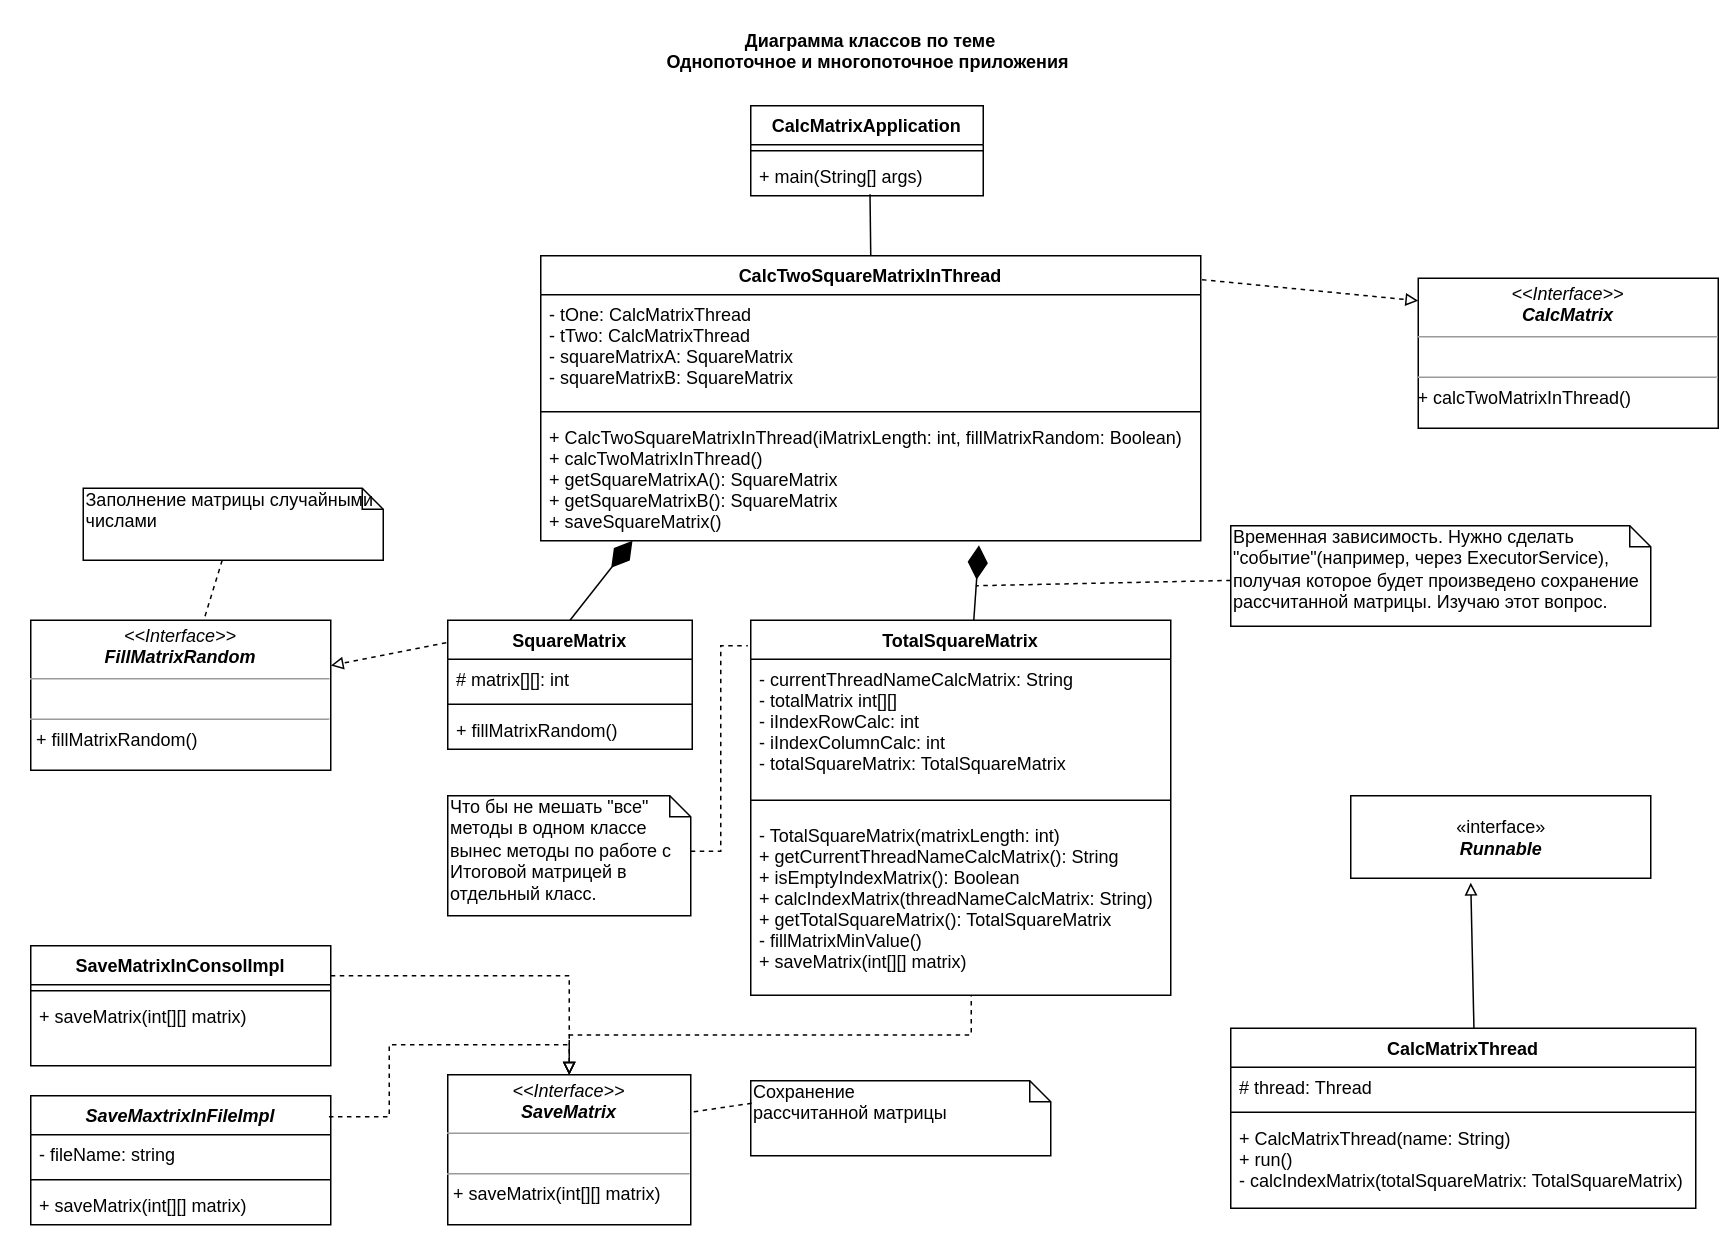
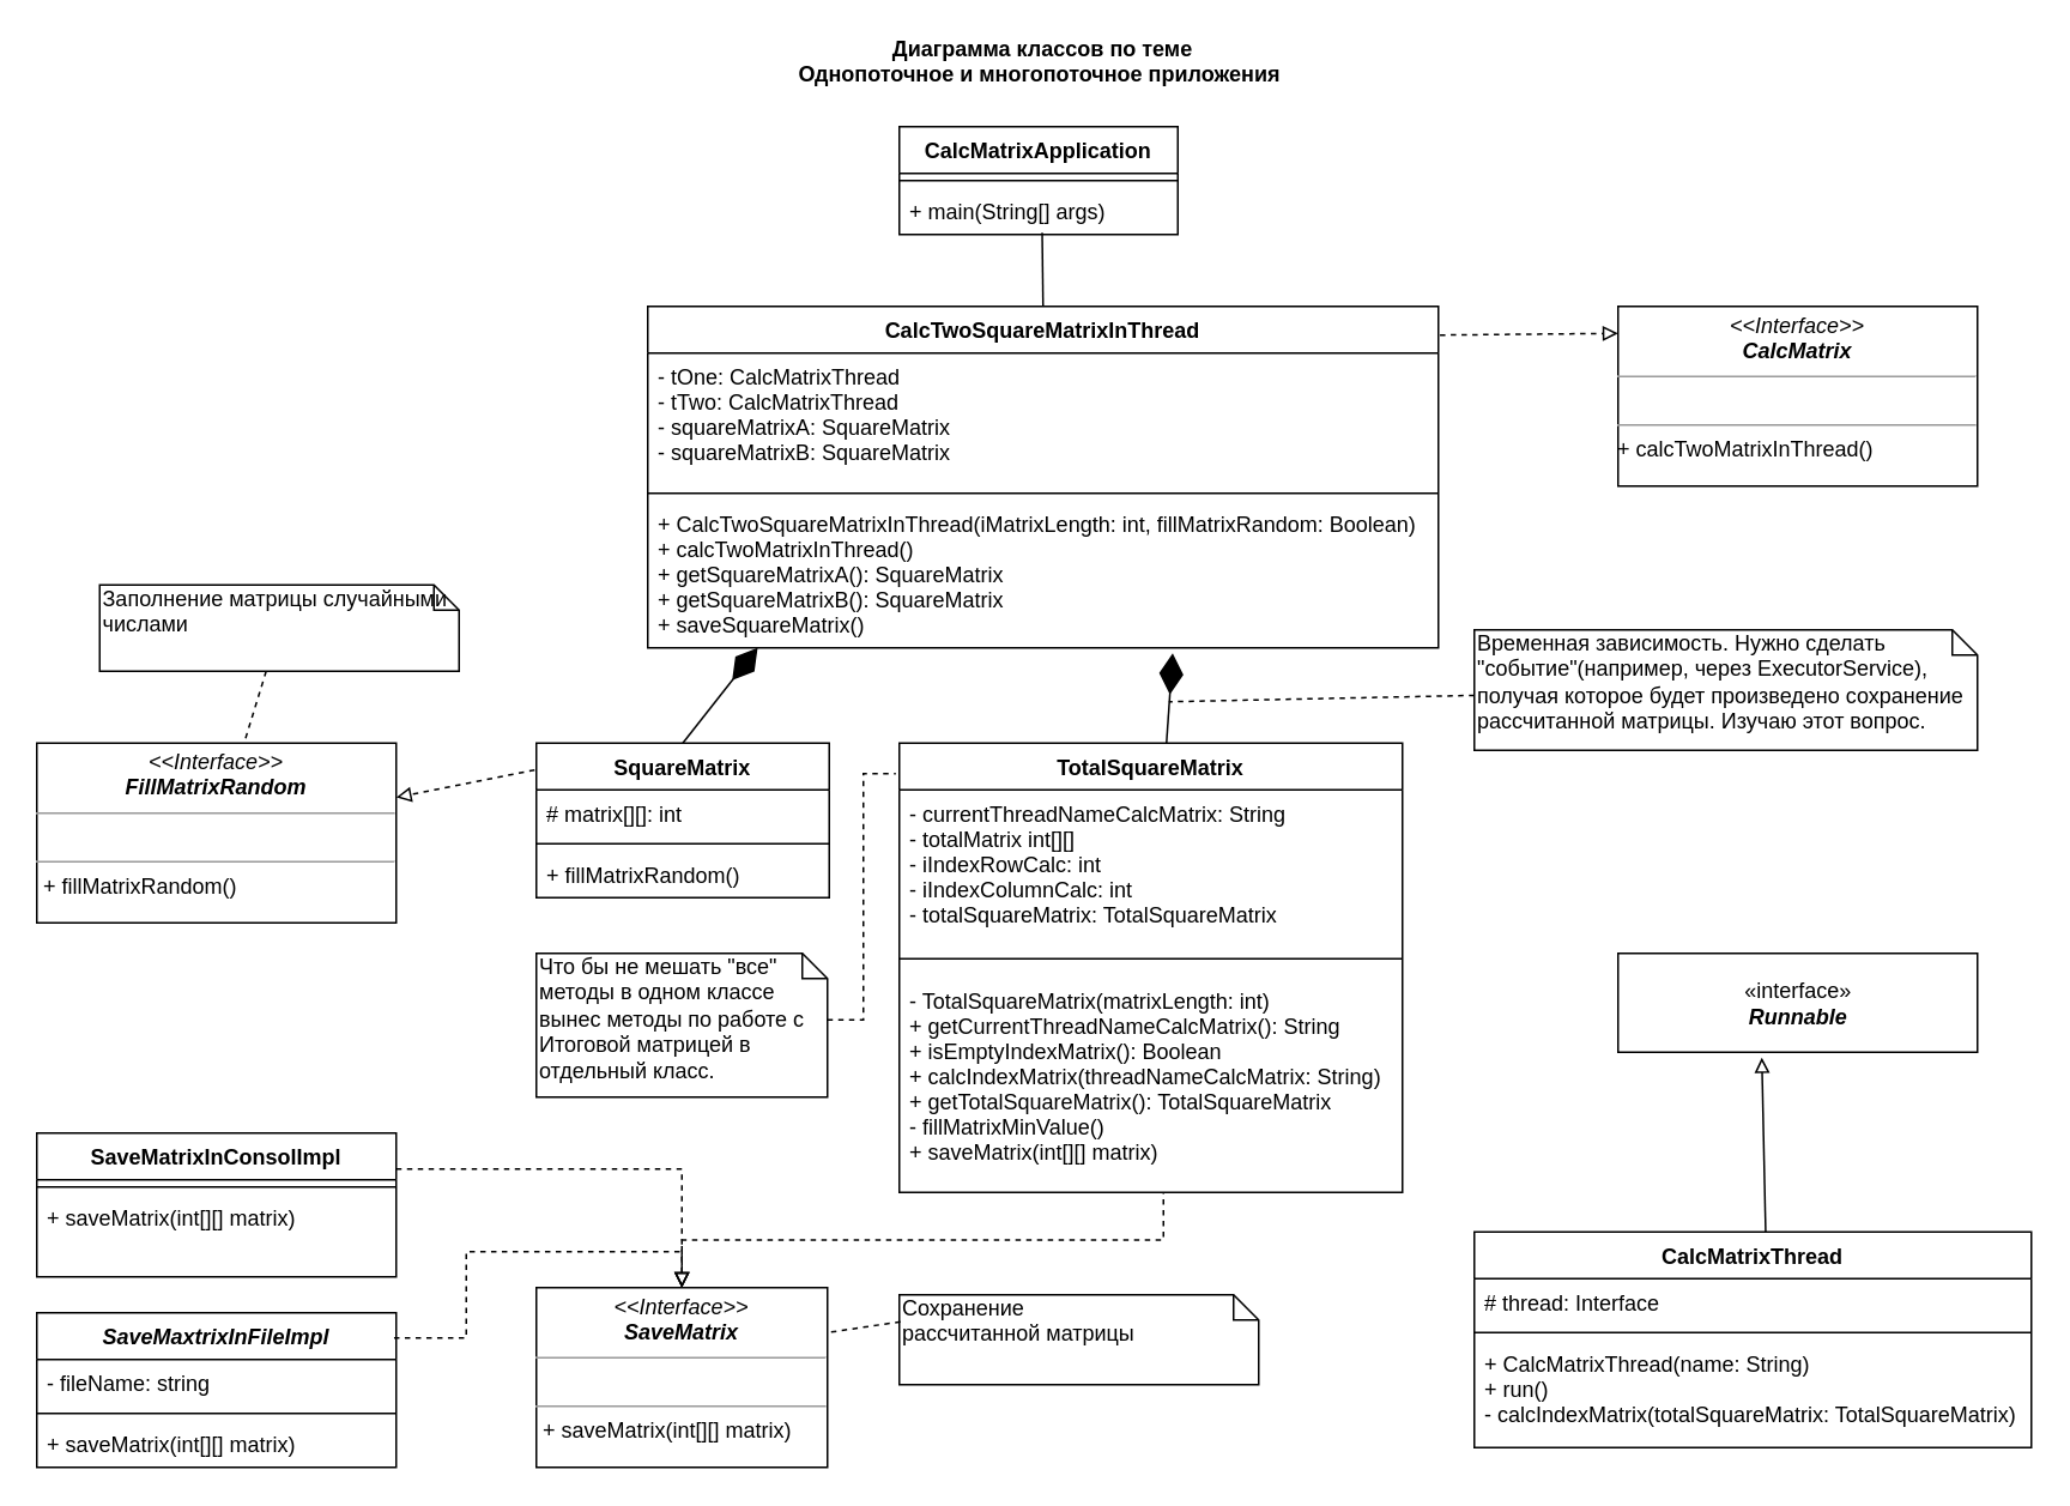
- <mxCell id="28" value="&lt;p style=&quot;margin: 0px ; margin-top: 4px ; text-align: center&quot;&gt;&lt;i&gt;&amp;lt;&amp;lt;Interface&amp;gt;&amp;gt;&lt;/i&gt;&lt;br&gt;&lt;b&gt;&lt;i&gt;CalcMatrix&lt;/i&gt;&lt;/b&gt;&lt;br&gt;&lt;/p&gt;&lt;hr size=&quot;1&quot;&gt;&lt;p style=&quot;margin: 0px ; margin-left: 4px&quot;&gt;&lt;br&gt;&lt;/p&gt;&lt;hr size=&quot;1&quot;&gt;&lt;p style=&quot;margin: 0px ; margin-left: 4px&quot;&gt;&lt;/p&gt;+ calcTwoMatrixInThread()" style="verticalAlign=top;align=left;overflow=fill;fontSize=12;fontFamily=Helvetica;html=1;fillColor=none;" vertex="1" parent="1"><mxGeometry x="945" y="185" width="200" height="100" as="geometry" /></mxCell>
+ <mxCell id="28" value="&lt;p style=&quot;margin: 0px ; margin-top: 4px ; text-align: center&quot;&gt;&lt;i&gt;&amp;lt;&amp;lt;Interface&amp;gt;&amp;gt;&lt;/i&gt;&lt;br&gt;&lt;b&gt;&lt;i&gt;CalcMatrix&lt;/i&gt;&lt;/b&gt;&lt;br&gt;&lt;/p&gt;&lt;hr size=&quot;1&quot;&gt;&lt;p style=&quot;margin: 0px ; margin-left: 4px&quot;&gt;&lt;br&gt;&lt;/p&gt;&lt;hr size=&quot;1&quot;&gt;&lt;p style=&quot;margin: 0px ; margin-left: 4px&quot;&gt;&lt;/p&gt;+ calcTwoMatrixInThread()" style="verticalAlign=top;align=left;overflow=fill;fontSize=12;fontFamily=Helvetica;html=1;fillColor=none;" vertex="1" parent="1"><mxGeometry x="900" y="170" width="200" height="100" as="geometry" /></mxCell>
- <mxCell id="21" value="# thread: Thread" style="text;strokeColor=none;fillColor=none;align=left;verticalAlign=top;spacingLeft=4;spacingRight=4;overflow=hidden;rotatable=0;points=[[0,0.5],[1,0.5]];portConstraint=eastwest;" vertex="1" parent="20"><mxGeometry y="26" width="310" height="26" as="geometry" /></mxCell>
+ <mxCell id="21" value="# thread: Interface" style="text;strokeColor=none;fillColor=none;align=left;verticalAlign=top;spacingLeft=4;spacingRight=4;overflow=hidden;rotatable=0;points=[[0,0.5],[1,0.5]];portConstraint=eastwest;" vertex="1" parent="20"><mxGeometry y="26" width="310" height="26" as="geometry" /></mxCell>
